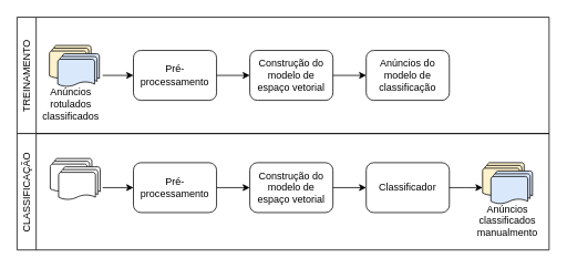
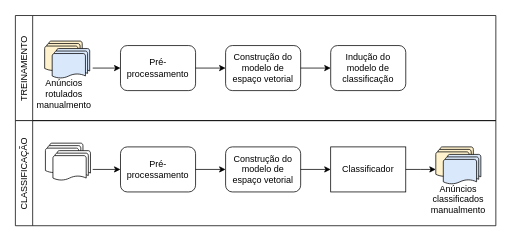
- <mxCell id="9" value="Anúncios do modelo de classificação" style="rounded=1;whiteSpace=wrap;html=1;shadow=0;glass=0;sketch=0;strokeColor=#000000;fillColor=none;fontFamily=Helvetica;" parent="3" vertex="1"><mxGeometry x="420" y="40" width="100" height="60" as="geometry" /></mxCell>
+ <mxCell id="9" value="Indução do modelo de classificação" style="rounded=1;whiteSpace=wrap;html=1;shadow=0;glass=0;sketch=0;strokeColor=#000000;fillColor=none;fontFamily=Helvetica;" parent="3" vertex="1"><mxGeometry x="420" y="40" width="100" height="60" as="geometry" /></mxCell>
- <mxCell id="5" value="Anúncios rotulados classificados" style="text;html=1;strokeColor=none;fillColor=none;align=center;verticalAlign=middle;whiteSpace=wrap;rounded=0;shadow=0;glass=0;sketch=0;fontFamily=Helvetica;" parent="4" vertex="1"><mxGeometry width="90" height="50" as="geometry" /></mxCell>
+ <mxCell id="5" value="Anúncios rotulados manualmento" style="text;html=1;strokeColor=none;fillColor=none;align=center;verticalAlign=middle;whiteSpace=wrap;rounded=0;shadow=0;glass=0;sketch=0;fontFamily=Helvetica;" parent="4" vertex="1"><mxGeometry width="90" height="50" as="geometry" /></mxCell>
- <mxCell id="18" value="Classificador" style="rounded=1;whiteSpace=wrap;html=1;shadow=0;glass=0;sketch=0;strokeColor=#000000;fillColor=none;fontFamily=Helvetica;" parent="11" vertex="1"><mxGeometry x="420" y="35" width="100" height="60" as="geometry" /></mxCell>
+ <mxCell id="18" value="Classificador" style="whiteSpace=wrap;html=1;shadow=0;glass=0;sketch=0;strokeColor=#000000;fillColor=none;fontFamily=Helvetica;rounded=0;" parent="11" vertex="1"><mxGeometry x="420" y="35" width="100" height="60" as="geometry" /></mxCell>
